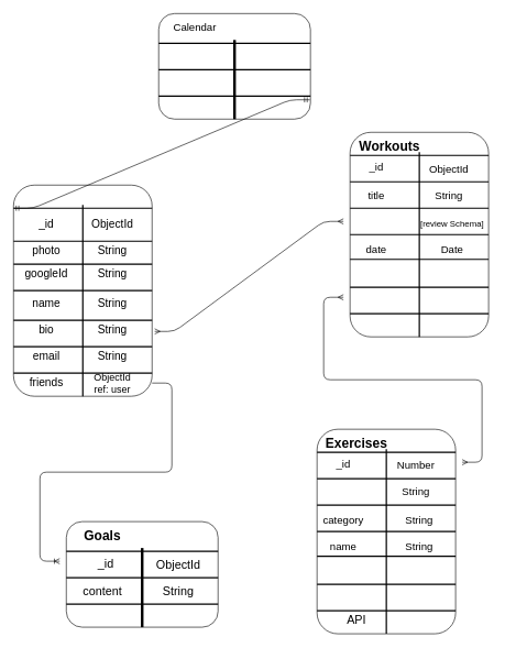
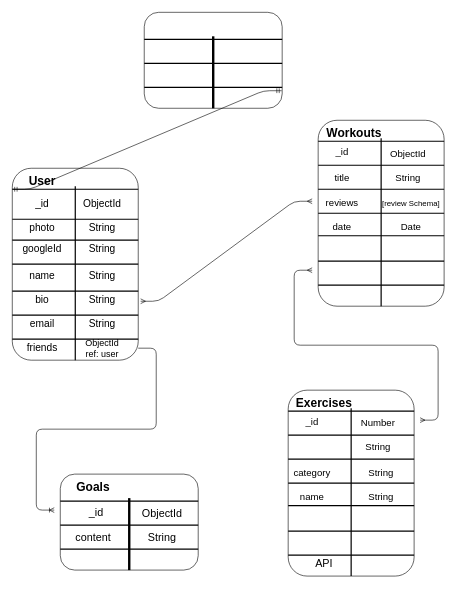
- <mxCell id="30" value="Calendar" style="text;html=1;strokeColor=none;fillColor=none;align=center;verticalAlign=middle;whiteSpace=wrap;rounded=0;fontSize=16;" vertex="1" parent="27"><mxGeometry x="20" y="10" width="70" height="20" as="geometry" /></mxCell>
+ <mxCell id="5" value="&lt;b style=&quot;font-size: 20px;&quot;&gt;&lt;font style=&quot;font-size: 20px;&quot;&gt;User&lt;/font&gt;&lt;/b&gt;" style="text;html=1;strokeColor=none;fillColor=none;align=center;verticalAlign=middle;whiteSpace=wrap;rounded=0;fontSize=20;" vertex="1" parent="2"><mxGeometry x="20" y="10" width="60" height="20" as="geometry" /></mxCell>
+ <mxCell id="40" value="reviews" style="text;html=1;strokeColor=none;fillColor=none;align=center;verticalAlign=middle;whiteSpace=wrap;rounded=0;fontSize=16;" vertex="1" parent="34"><mxGeometry x="20" y="127.5" width="40" height="20" as="geometry" /></mxCell>
